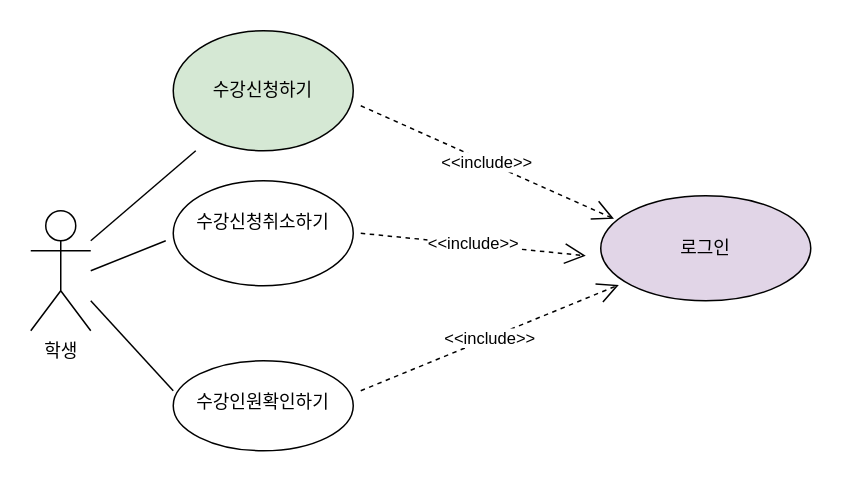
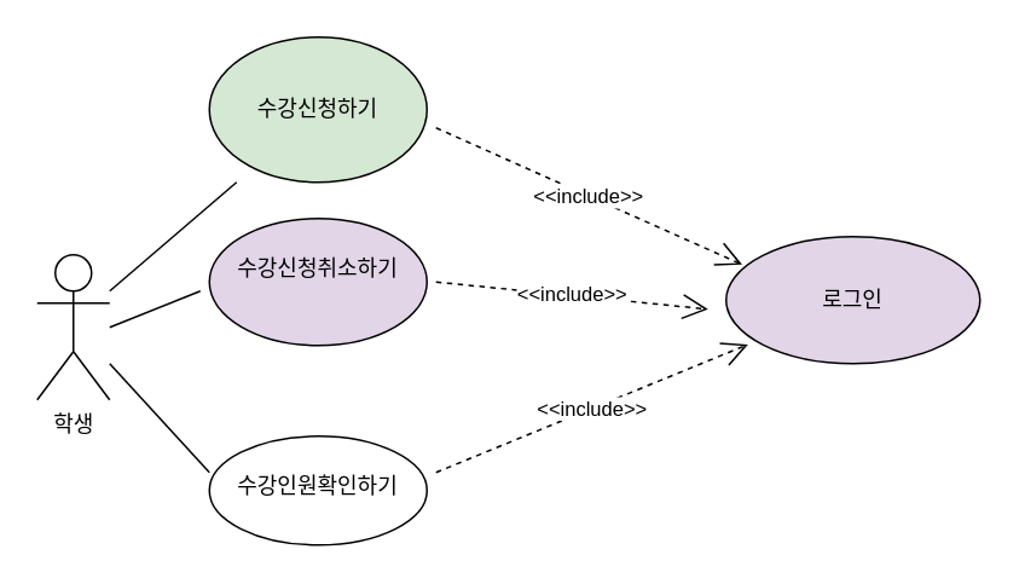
- <mxCell id="3" value="&lt;br&gt;수강신청취소하기" style="ellipse;whiteSpace=wrap;html=1;verticalAlign=top;align=center;" parent="1" vertex="1"><mxGeometry x="115" y="120" width="120" height="70" as="geometry" /></mxCell>
+ <mxCell id="3" value="&lt;br&gt;수강신청취소하기" style="ellipse;whiteSpace=wrap;html=1;verticalAlign=top;align=center;fillColor=#e1d5e7;" parent="1" vertex="1"><mxGeometry x="115" y="120" width="120" height="70" as="geometry" /></mxCell>
